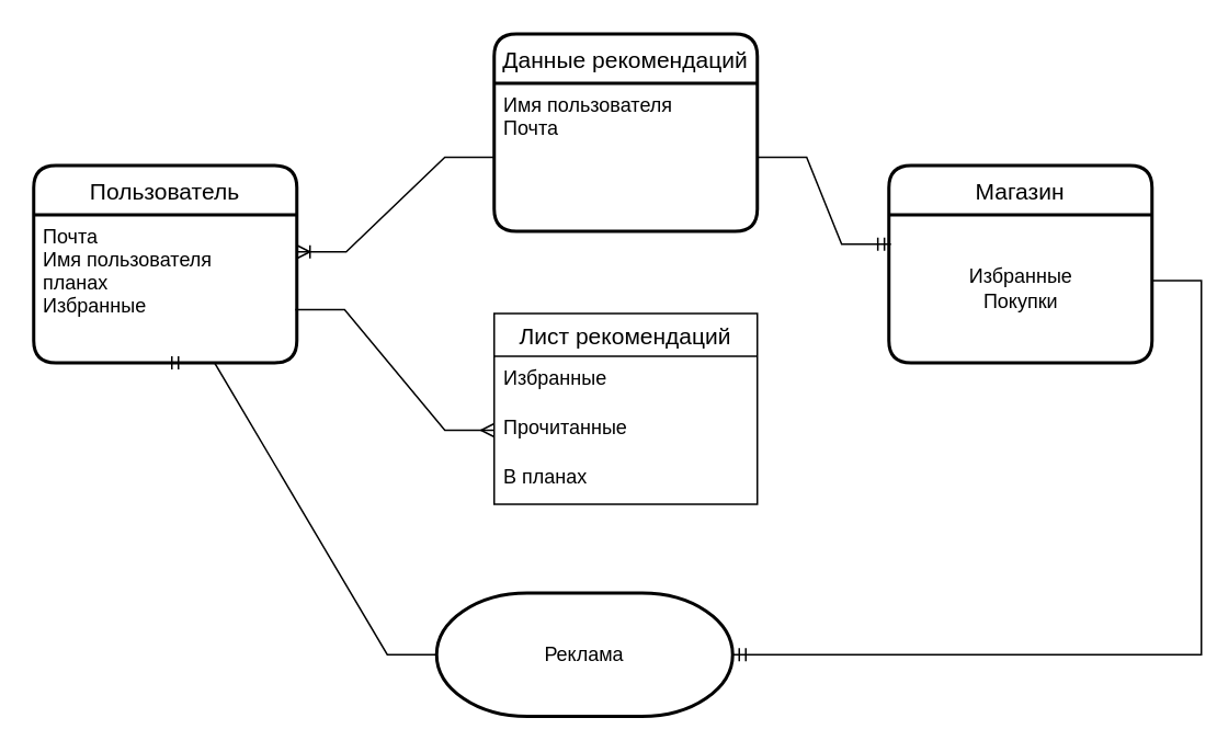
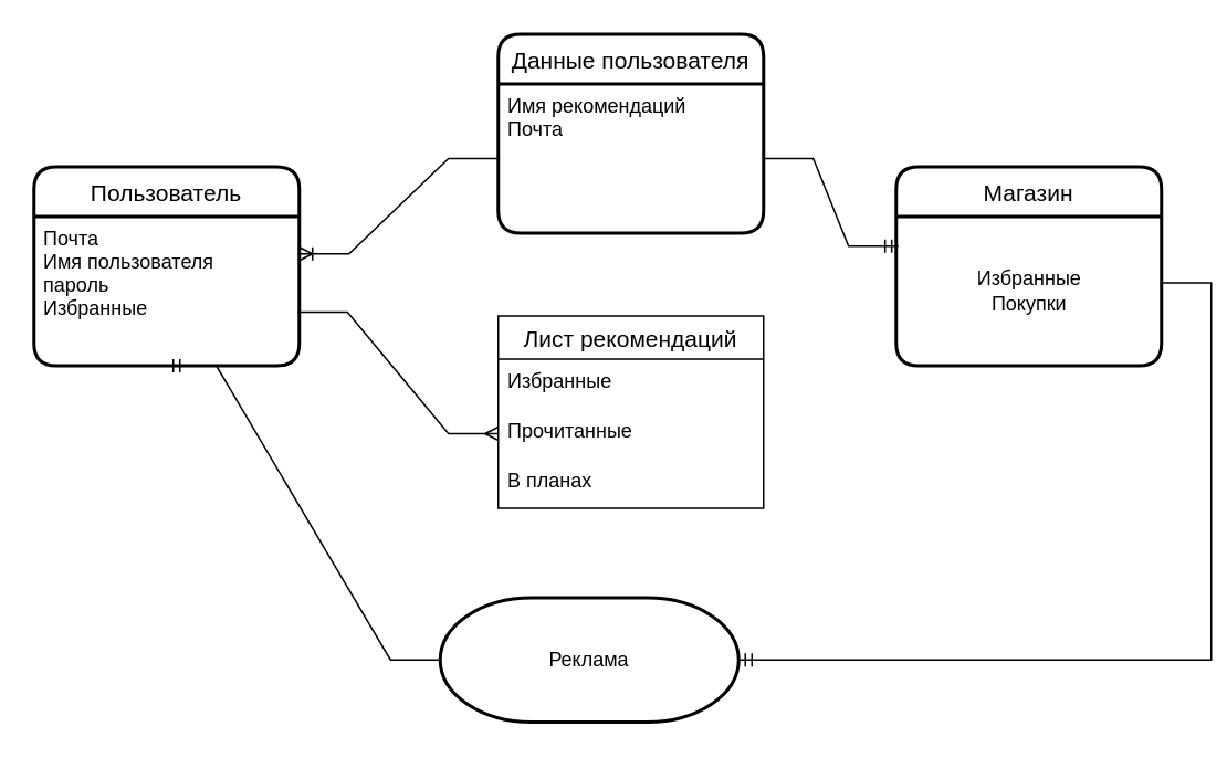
- <mxCell id="15" value="Данные рекомендаций" style="swimlane;childLayout=stackLayout;horizontal=1;startSize=30;horizontalStack=0;rounded=1;fontSize=14;fontStyle=0;strokeWidth=2;resizeParent=0;resizeLast=1;shadow=0;dashed=0;align=center;" vertex="1" parent="1"><mxGeometry x="300" y="20" width="160" height="120" as="geometry" /></mxCell>
+ <mxCell id="15" value="Данные пользователя" style="swimlane;childLayout=stackLayout;horizontal=1;startSize=30;horizontalStack=0;rounded=1;fontSize=14;fontStyle=0;strokeWidth=2;resizeParent=0;resizeLast=1;shadow=0;dashed=0;align=center;" vertex="1" parent="1"><mxGeometry x="300" y="20" width="160" height="120" as="geometry" /></mxCell>
- <mxCell id="16" value="Имя пользователя&#10;Почта&#10;" style="align=left;strokeColor=none;fillColor=none;spacingLeft=4;fontSize=12;verticalAlign=top;resizable=0;rotatable=0;part=1;" vertex="1" parent="15"><mxGeometry y="30" width="160" height="90" as="geometry" /></mxCell>
+ <mxCell id="16" value="Имя рекомендаций&#10;Почта&#10;" style="align=left;strokeColor=none;fillColor=none;spacingLeft=4;fontSize=12;verticalAlign=top;resizable=0;rotatable=0;part=1;" vertex="1" parent="15"><mxGeometry y="30" width="160" height="90" as="geometry" /></mxCell>
- <mxCell id="3" value="Почта&#10;Имя пользователя&#10;планах&#10;Избранные" style="align=left;strokeColor=none;fillColor=none;spacingLeft=4;fontSize=12;verticalAlign=top;resizable=0;rotatable=0;part=1;" vertex="1" parent="2"><mxGeometry y="30" width="160" height="90" as="geometry" /></mxCell>
+ <mxCell id="3" value="Почта&#10;Имя пользователя&#10;пароль&#10;Избранные" style="align=left;strokeColor=none;fillColor=none;spacingLeft=4;fontSize=12;verticalAlign=top;resizable=0;rotatable=0;part=1;" vertex="1" parent="2"><mxGeometry y="30" width="160" height="90" as="geometry" /></mxCell>
